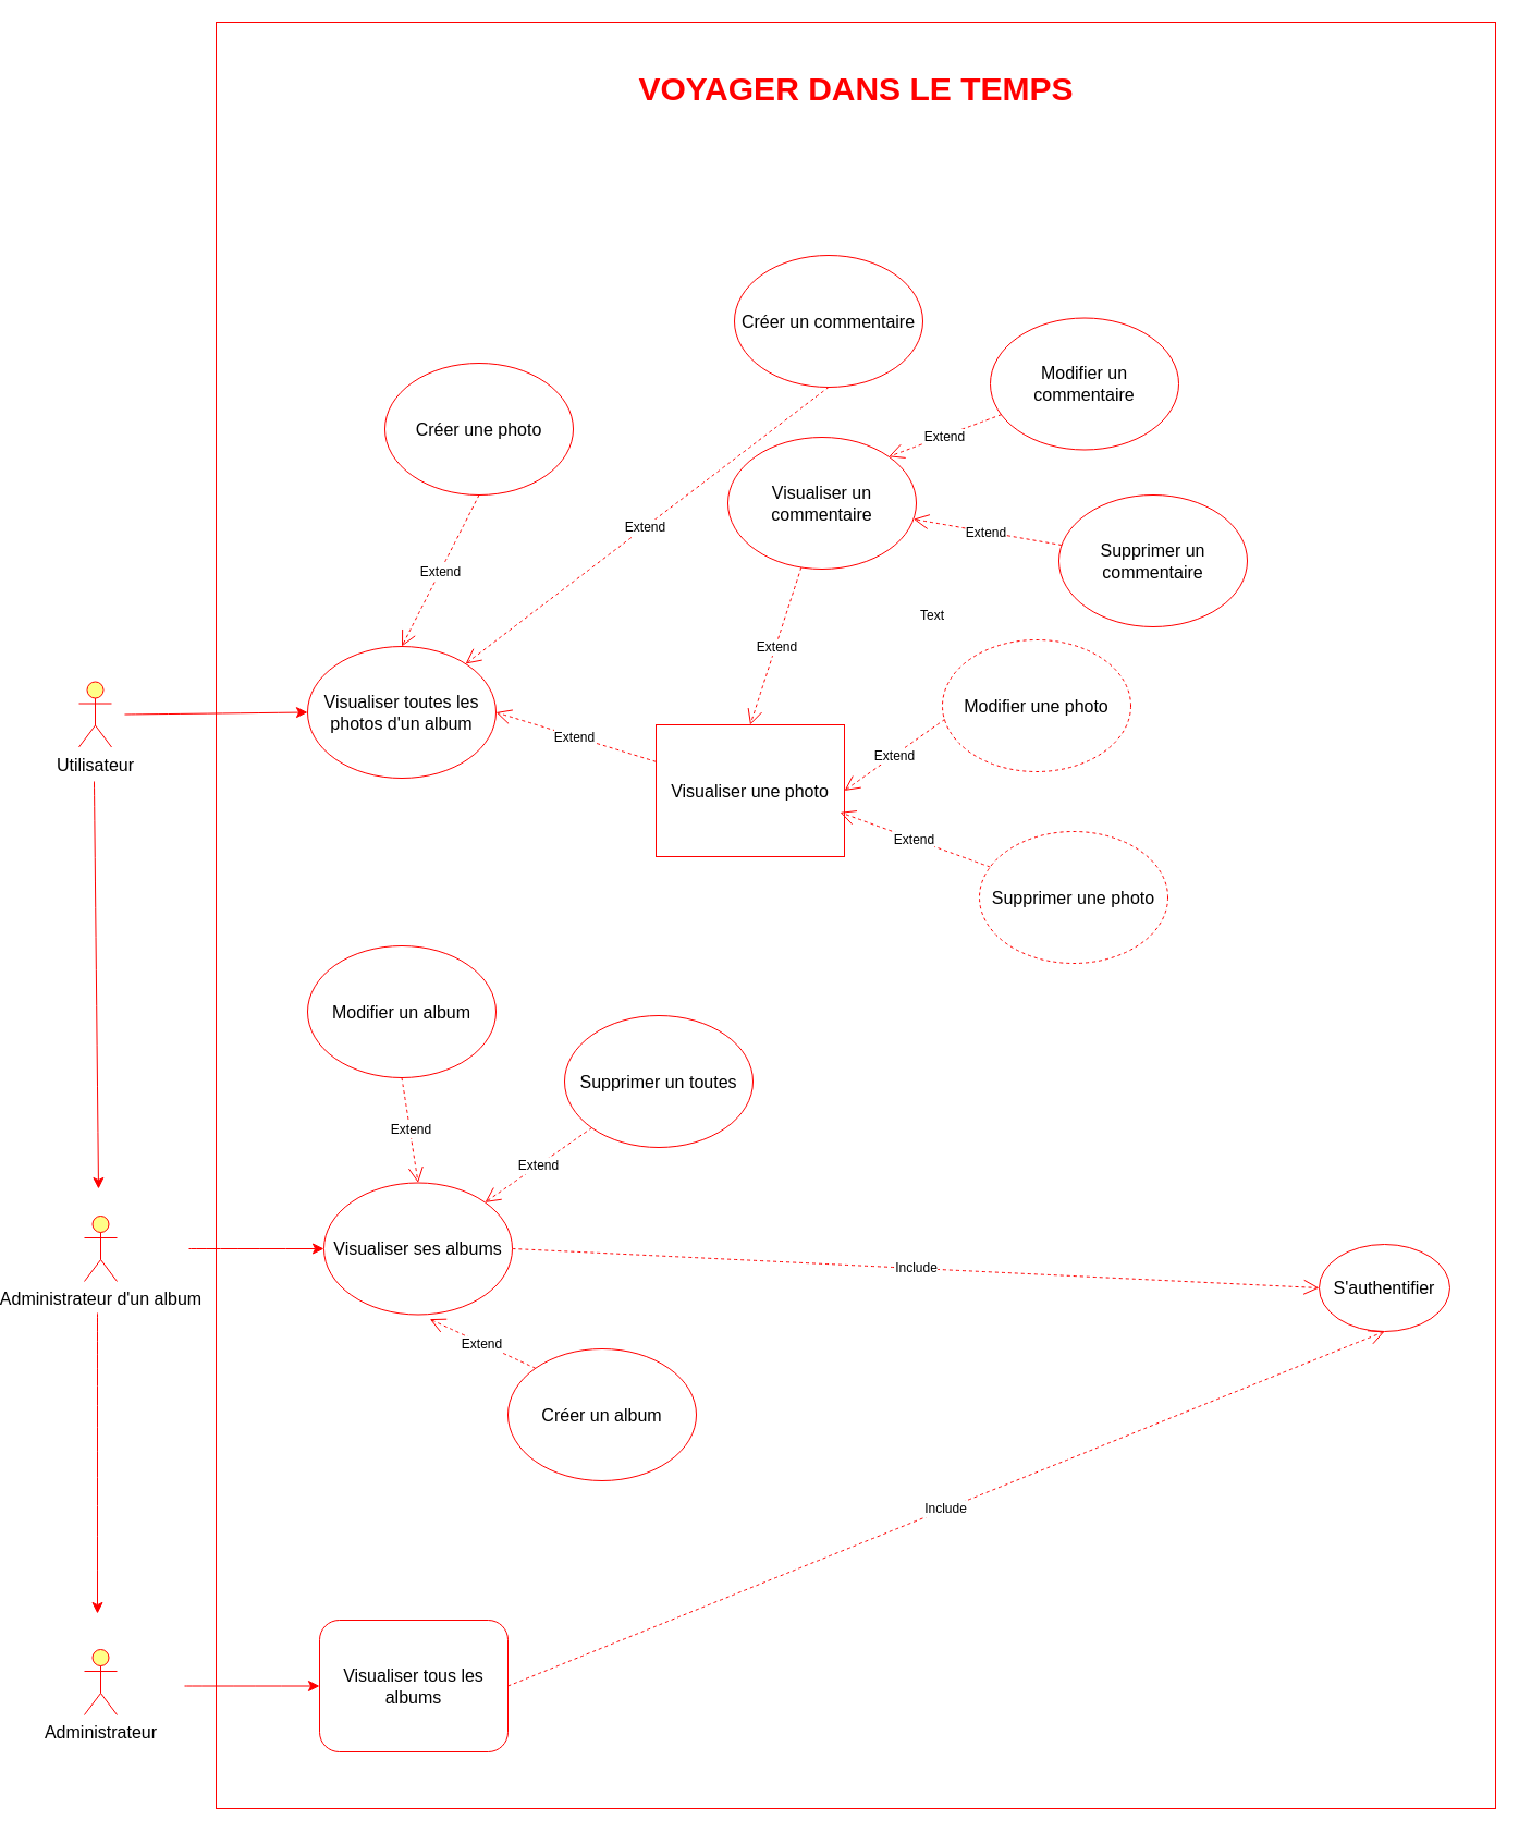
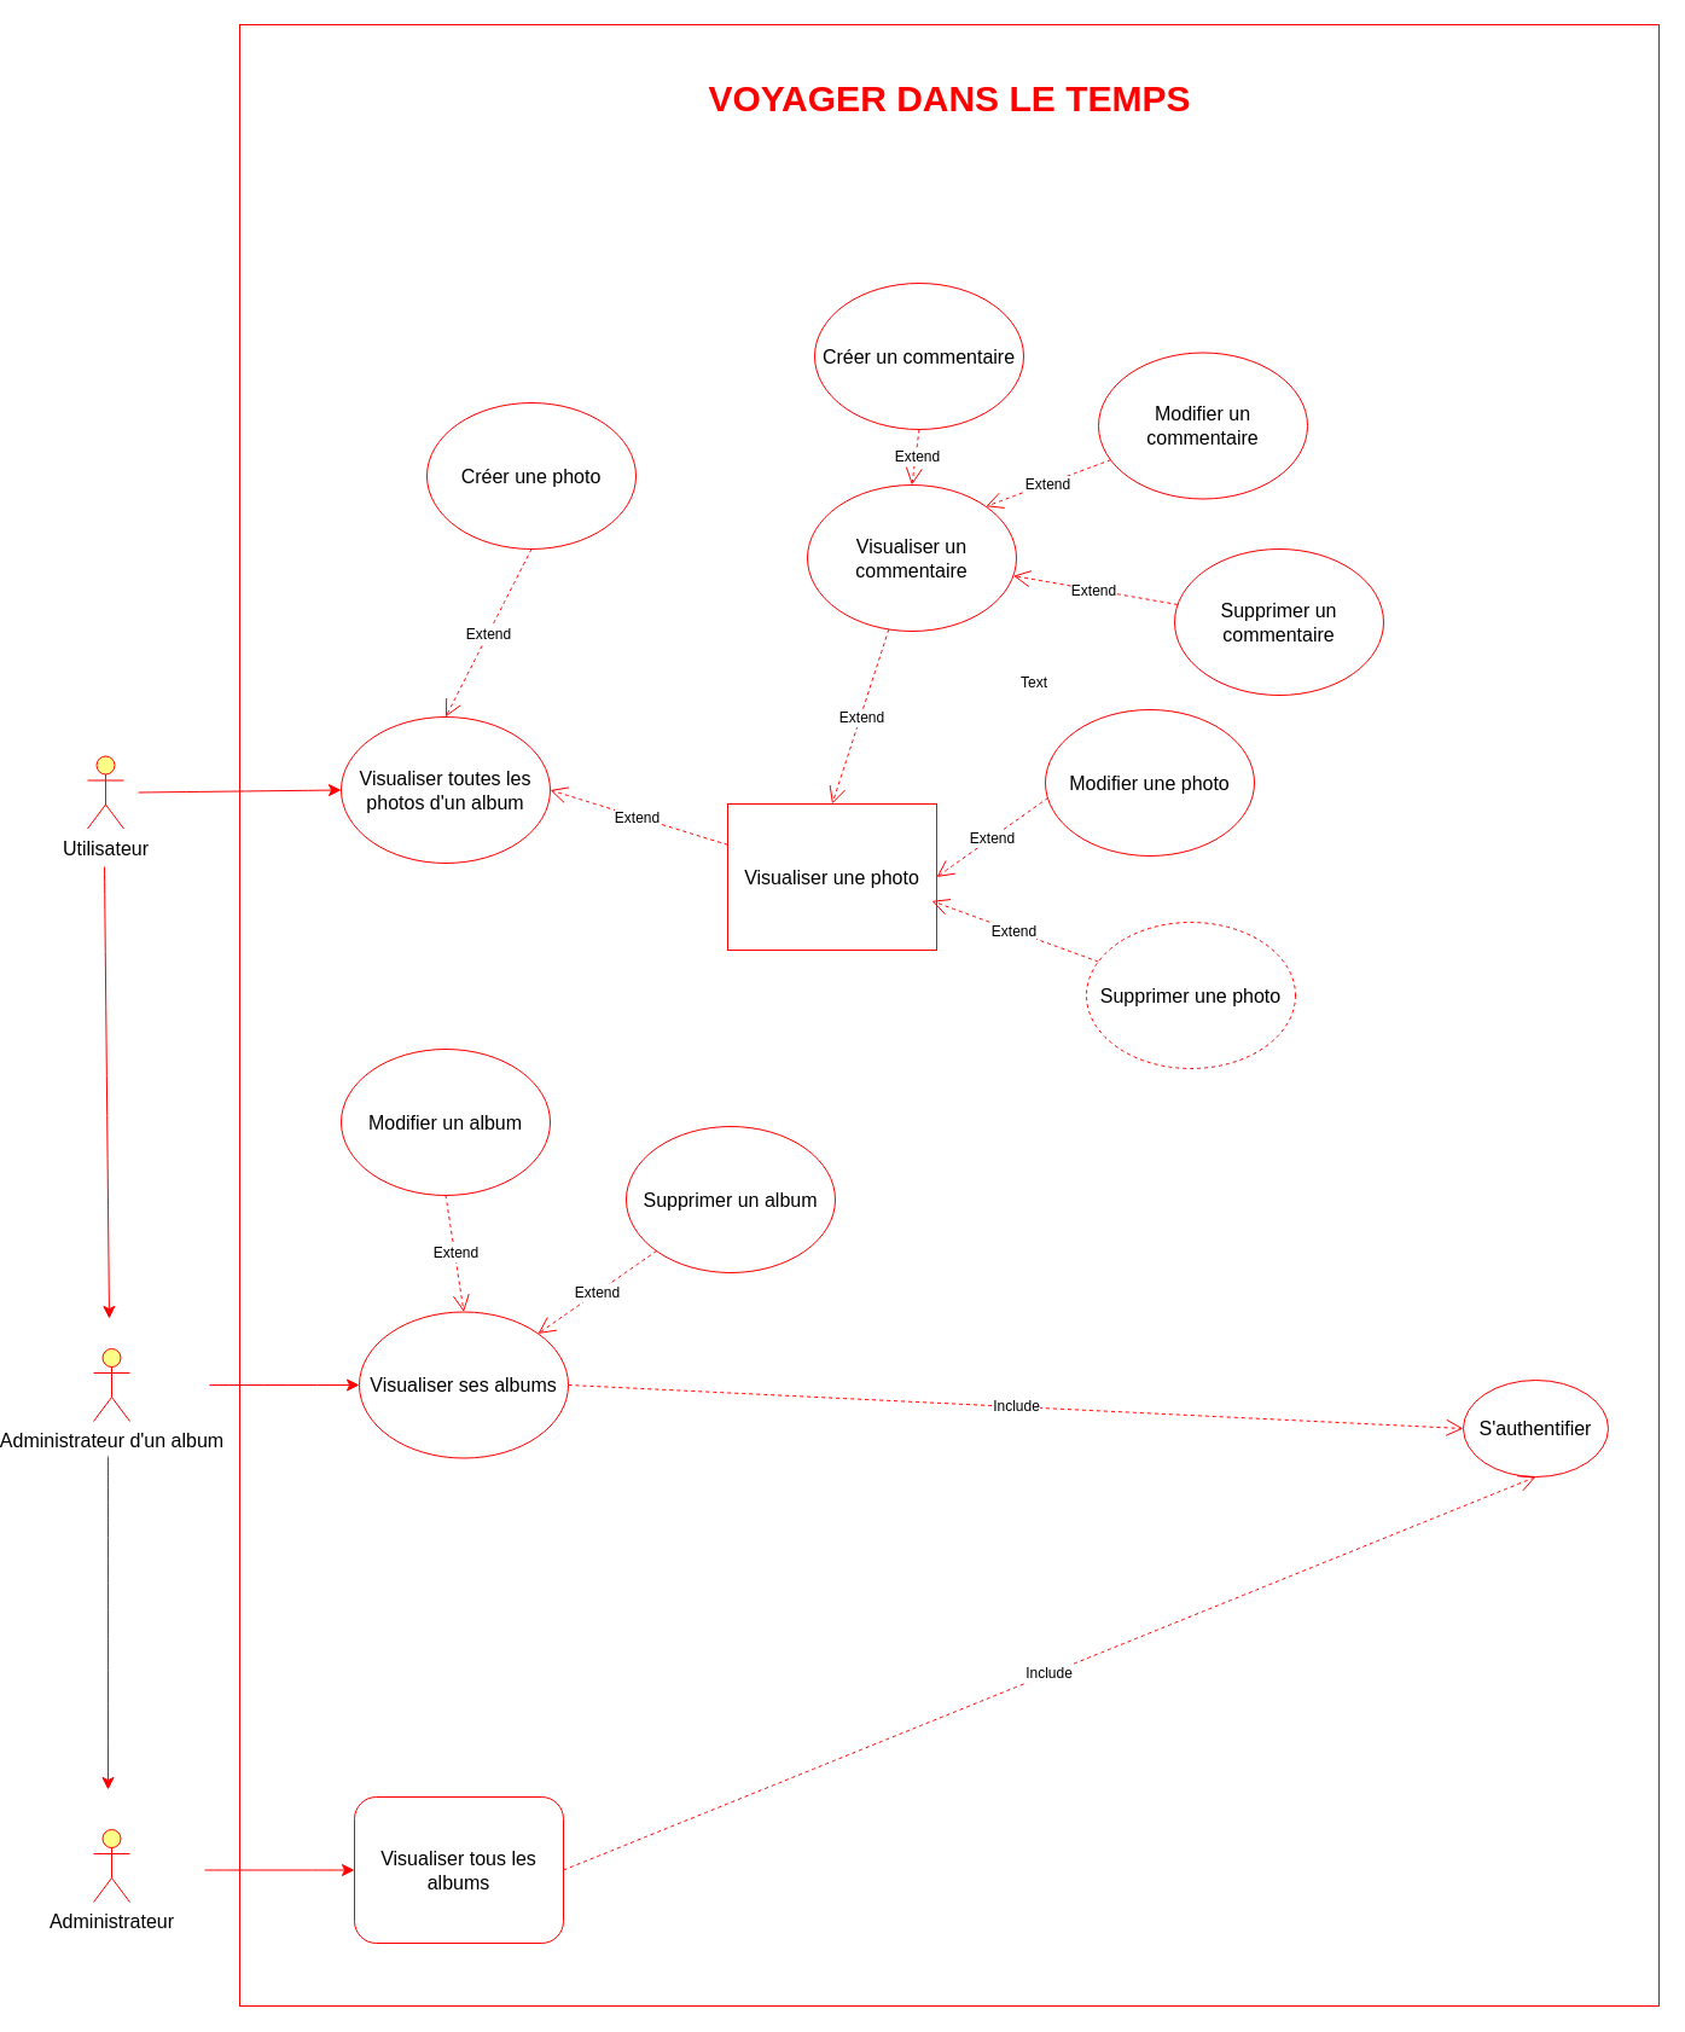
- <mxCell id="35" value="Extend" style="endArrow=open;endSize=12;dashed=1;html=1;rounded=0;fontSize=12;curved=1;exitX=0.5;exitY=1;exitDx=0;exitDy=0;strokeColor=#FF0000;" parent="1" source="34" target="6" edge="1"><mxGeometry x="0.01" y="1" width="160" relative="1" as="geometry"><mxPoint x="324" y="421.5" as="sourcePoint" /><mxPoint x="459" y="142" as="targetPoint" /><mxPoint as="offset" /></mxGeometry></mxCell>
+ <mxCell id="35" value="Extend" style="endArrow=open;endSize=12;dashed=1;html=1;rounded=0;fontSize=12;curved=1;entryX=0.5;entryY=0;entryDx=0;entryDy=0;exitX=0.5;exitY=1;exitDx=0;exitDy=0;strokeColor=#FF0000;" parent="1" source="34" target="28" edge="1"><mxGeometry x="0.01" y="1" width="160" relative="1" as="geometry"><mxPoint x="324" y="421.5" as="sourcePoint" /><mxPoint x="459" y="142" as="targetPoint" /><mxPoint as="offset" /></mxGeometry></mxCell>
- <mxCell id="12" value="Modifier une photo" style="ellipse;whiteSpace=wrap;html=1;fontSize=16;strokeColor=#FF0000;dashed=1;" parent="1" vertex="1"><mxGeometry x="813" y="587" width="173" height="121" as="geometry" /></mxCell>
+ <mxCell id="12" value="Modifier une photo" style="ellipse;whiteSpace=wrap;html=1;fontSize=16;strokeColor=#FF0000;" parent="1" vertex="1"><mxGeometry x="813" y="587" width="173" height="121" as="geometry" /></mxCell>
- <mxCell id="26" value="Supprimer un toutes" style="ellipse;whiteSpace=wrap;html=1;fontSize=16;strokeColor=#FF0000;" parent="1" vertex="1"><mxGeometry x="466" y="932" width="173" height="121" as="geometry" /></mxCell>
+ <mxCell id="26" value="Supprimer un album" style="ellipse;whiteSpace=wrap;html=1;fontSize=16;strokeColor=#FF0000;" parent="1" vertex="1"><mxGeometry x="466" y="932" width="173" height="121" as="geometry" /></mxCell>
- <mxCell id="22" value="Extend" style="endArrow=open;endSize=12;dashed=1;html=1;rounded=0;fontSize=12;curved=1;entryX=0.562;entryY=1.034;entryDx=0;entryDy=0;exitX=0;exitY=0;exitDx=0;exitDy=0;entryPerimeter=0;strokeColor=#FF0000;" parent="1" source="21" target="19" edge="1"><mxGeometry x="0.01" y="1" width="160" relative="1" as="geometry"><mxPoint x="337" y="1371" as="sourcePoint" /><mxPoint x="472" y="1092" as="targetPoint" /><mxPoint as="offset" /></mxGeometry></mxCell>
- <mxCell id="21" value="Créer un album" style="ellipse;whiteSpace=wrap;html=1;fontSize=16;strokeColor=#FF0000;" parent="1" vertex="1"><mxGeometry x="414" y="1238" width="173" height="121" as="geometry" /></mxCell>
